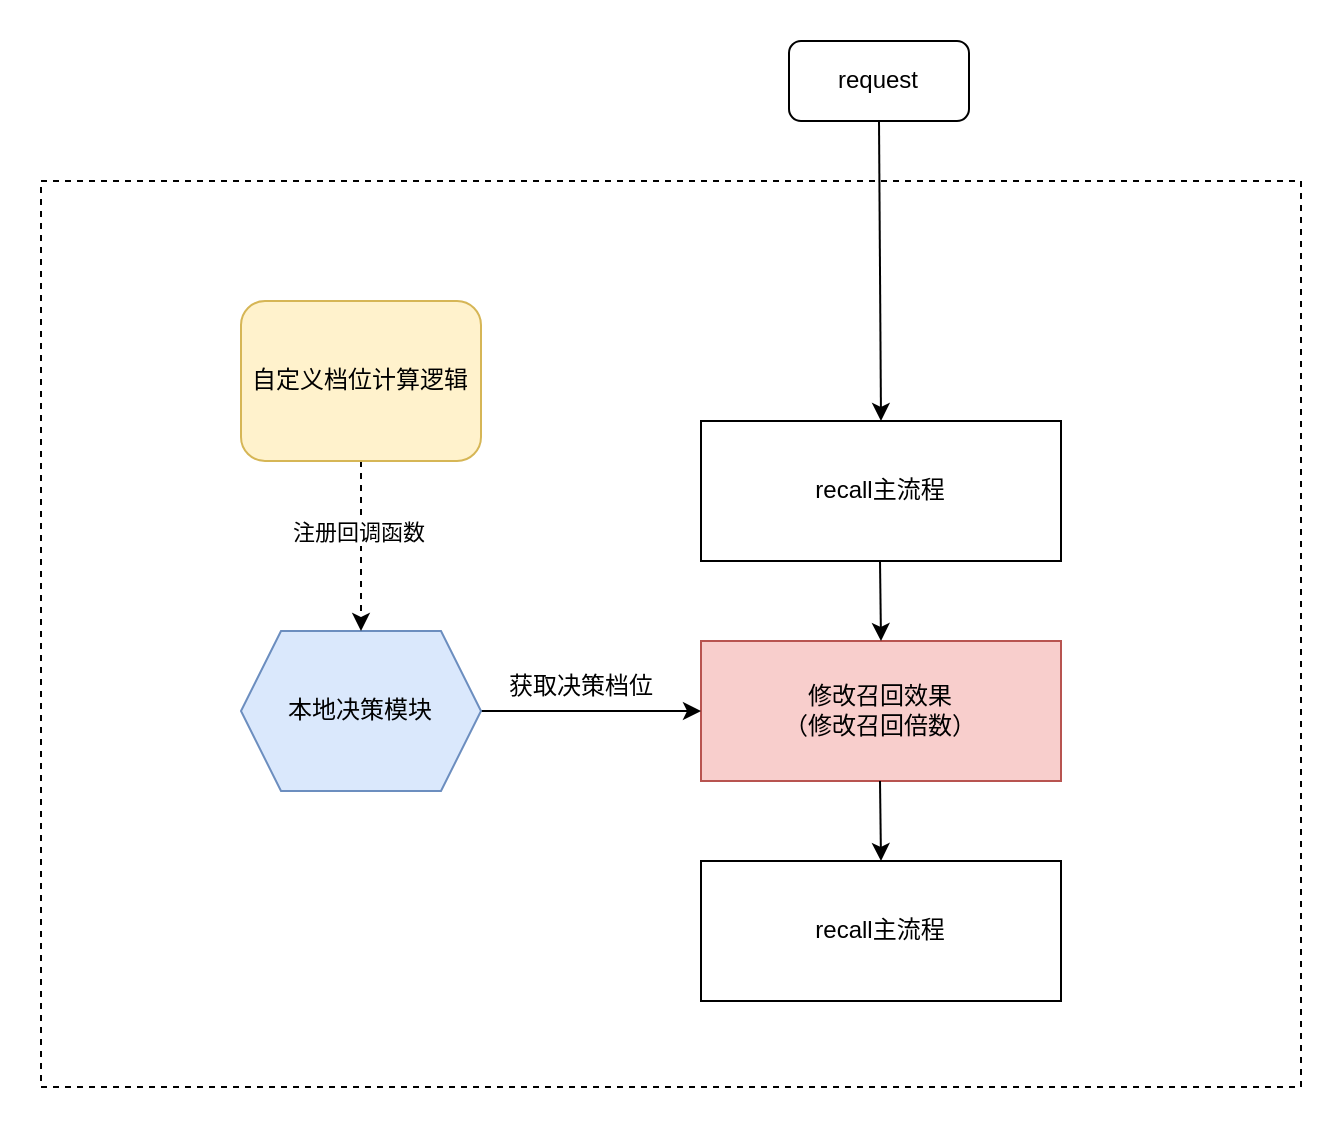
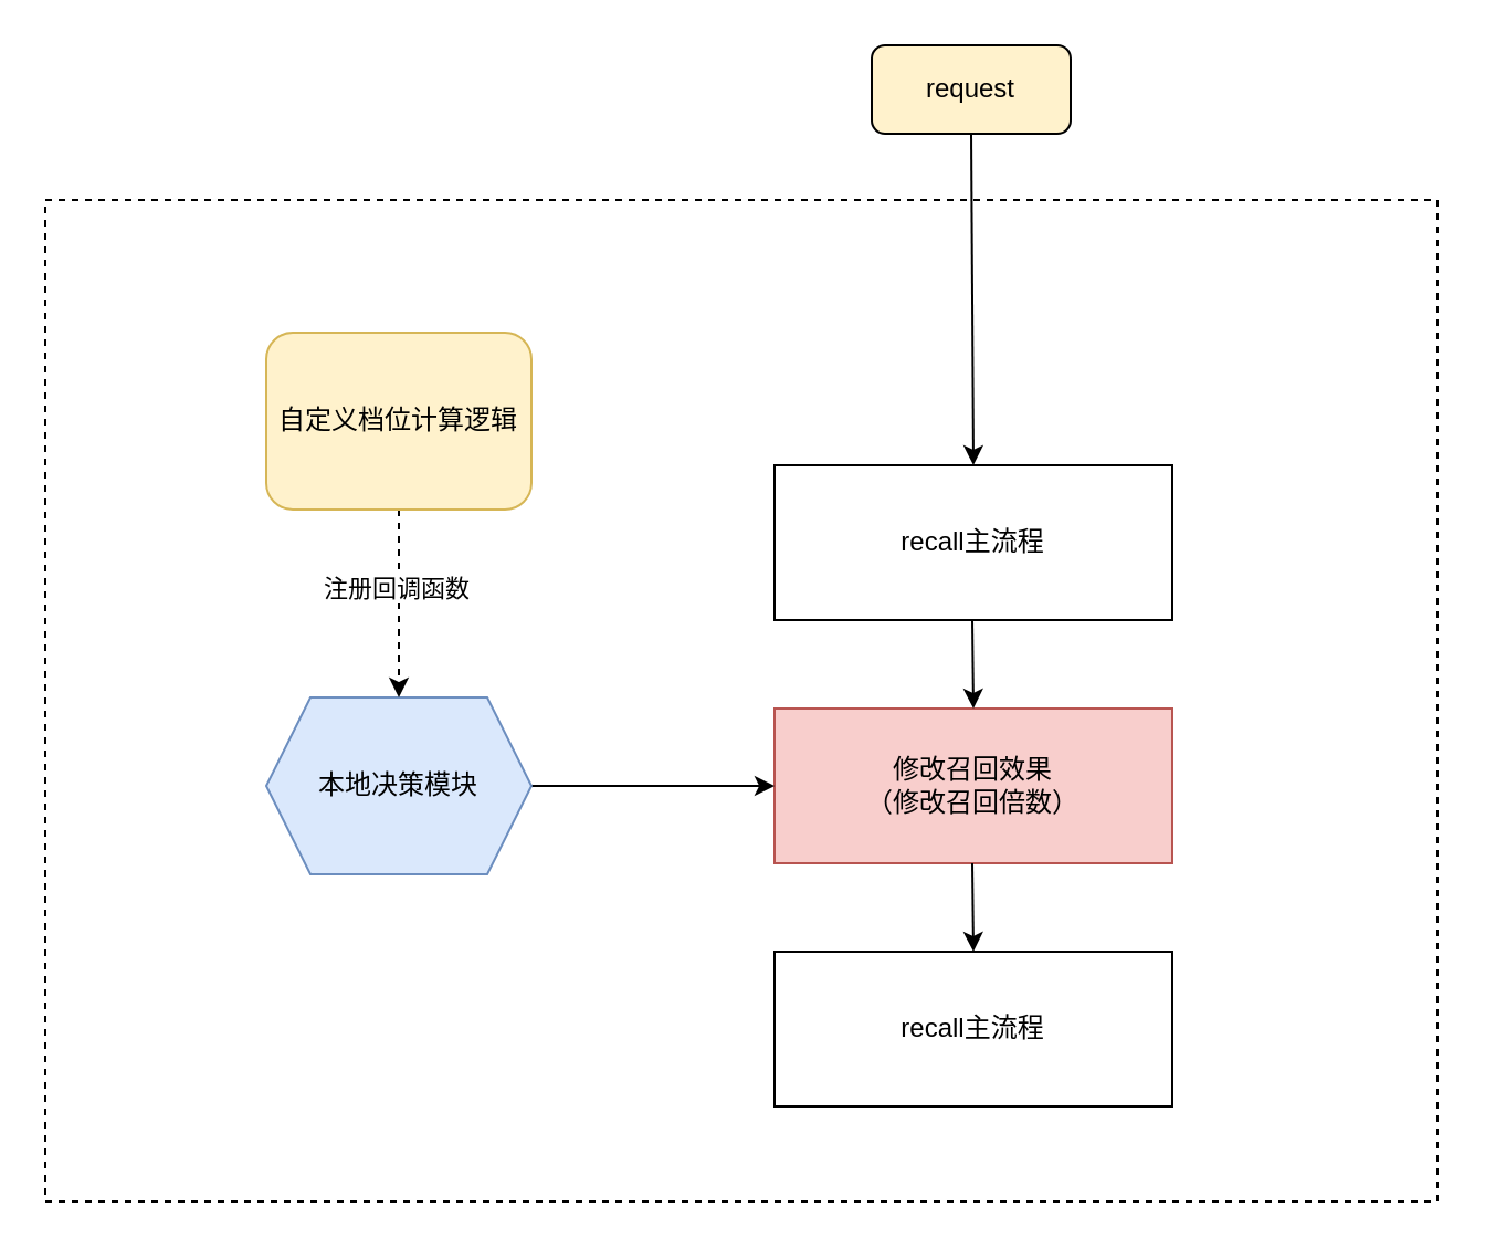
- <mxCell id="4" value="request" style="rounded=1;whiteSpace=wrap;html=1;" parent="1" vertex="1"><mxGeometry x="394" y="20" width="90" height="40" as="geometry" /></mxCell>
+ <mxCell id="4" value="request" style="rounded=1;whiteSpace=wrap;html=1;fillColor=#fff2cc;" parent="1" vertex="1"><mxGeometry x="394" y="20" width="90" height="40" as="geometry" /></mxCell>
- <mxCell id="13" value="获取决策档位" style="text;html=1;align=center;verticalAlign=middle;resizable=0;points=[];autosize=1;strokeColor=none;fillColor=none;" parent="1" vertex="1"><mxGeometry x="240" y="328" width="100" height="30" as="geometry" /></mxCell>
